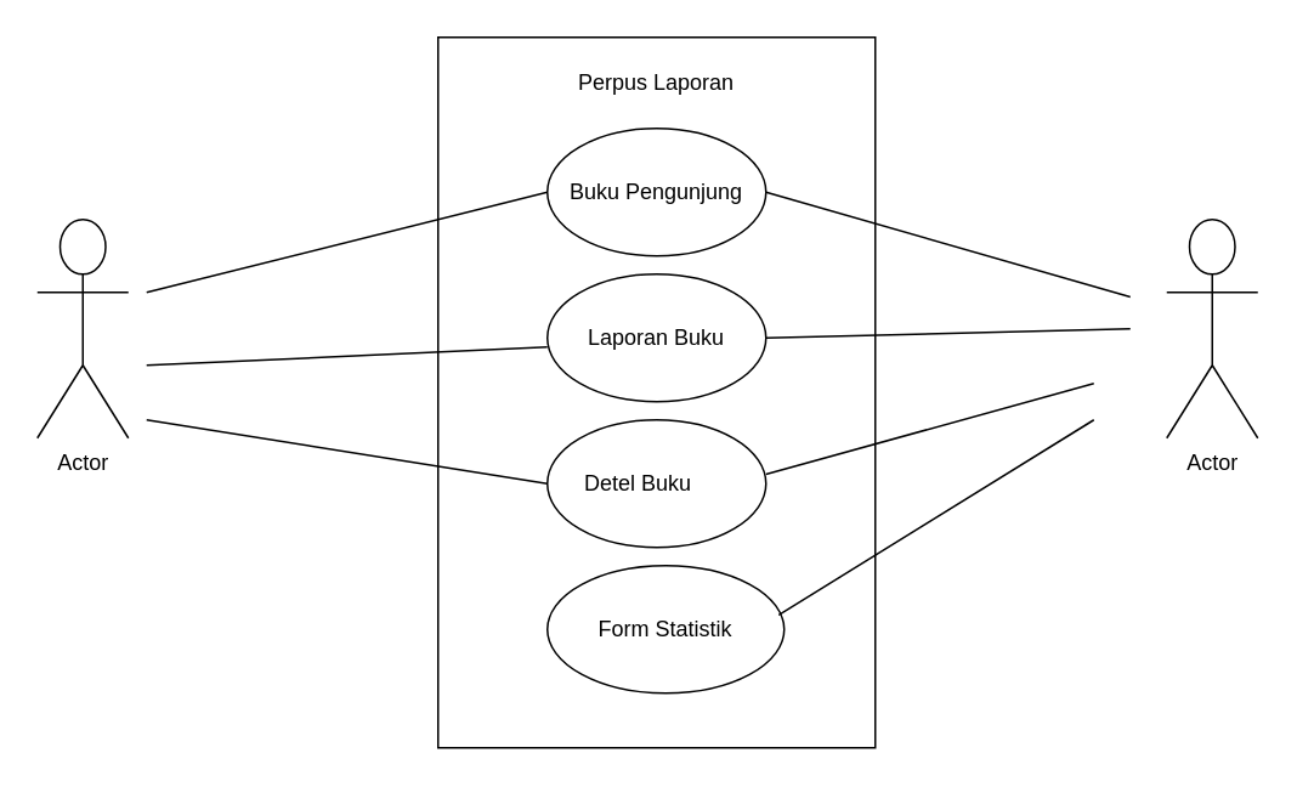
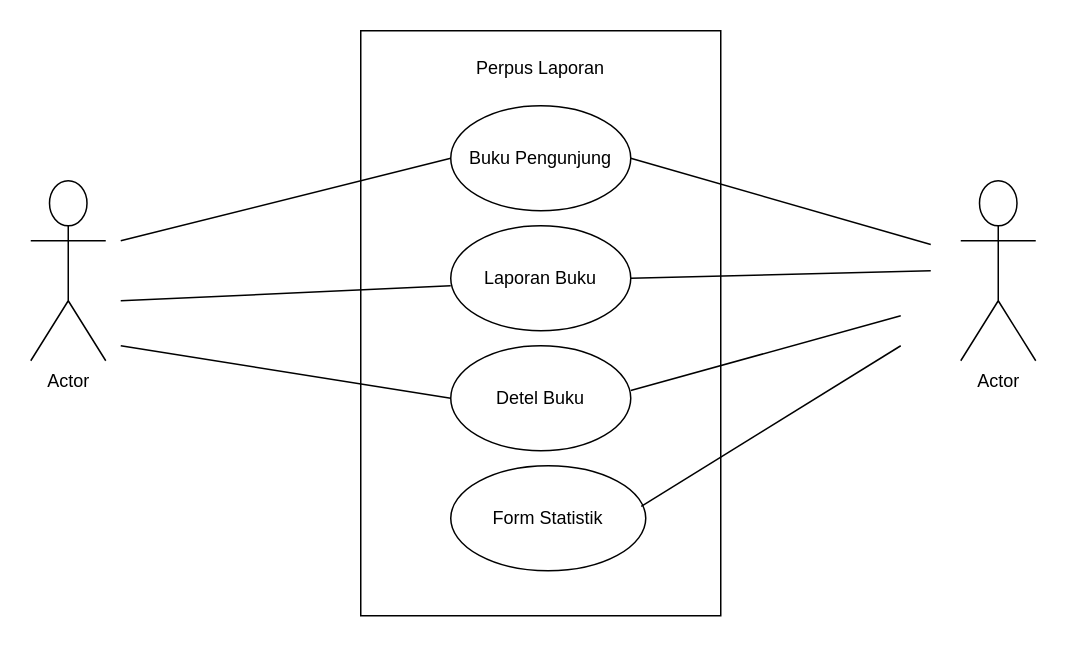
- <mxCell id="10" value="Detel Buku" style="text;html=1;strokeColor=none;fillColor=none;align=center;verticalAlign=middle;whiteSpace=wrap;rounded=0;" vertex="1" parent="1"><mxGeometry x="315" y="250" width="70" height="30" as="geometry" /></mxCell>
+ <mxCell id="10" value="Detel Buku" style="text;html=1;strokeColor=none;fillColor=none;align=center;verticalAlign=middle;whiteSpace=wrap;rounded=0;" vertex="1" parent="1"><mxGeometry x="325" y="250" width="70" height="30" as="geometry" /></mxCell>
